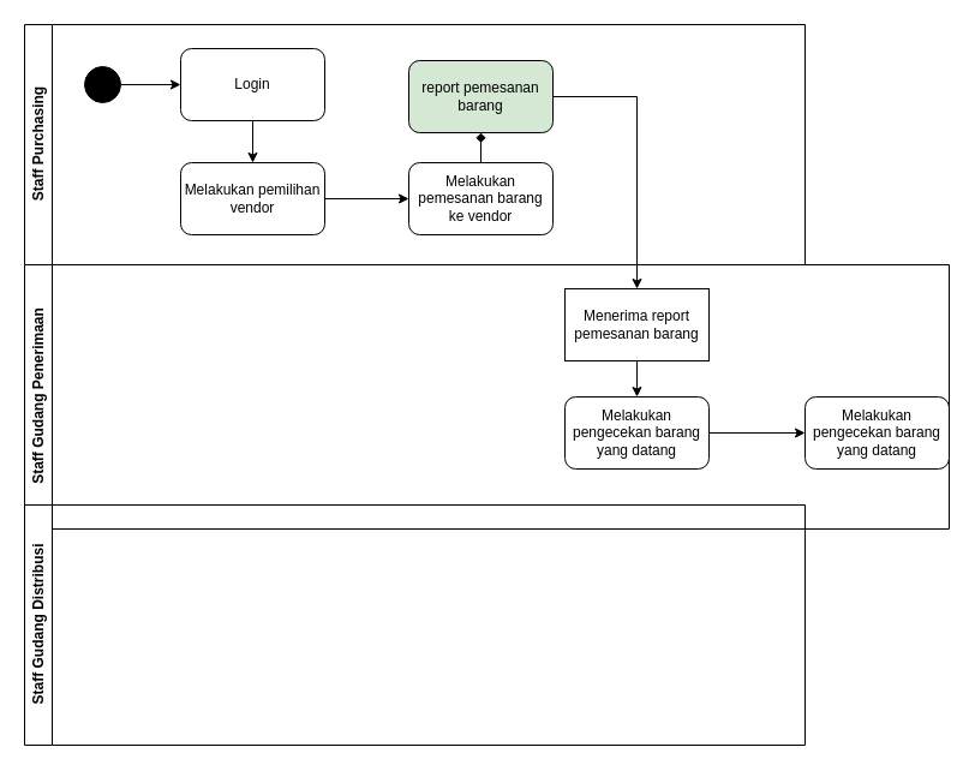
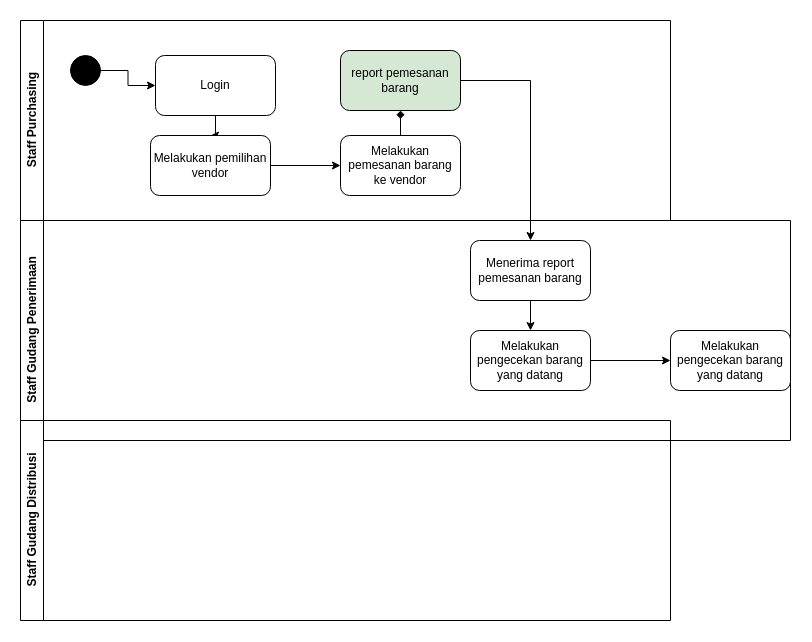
- <mxCell id="6" value="Login" style="rounded=1;whiteSpace=wrap;html=1;" vertex="1" parent="2"><mxGeometry x="130" y="20" width="120" height="60" as="geometry" /></mxCell>
+ <mxCell id="6" value="Login" style="rounded=1;whiteSpace=wrap;html=1;" vertex="1" parent="2"><mxGeometry x="135" y="35" width="120" height="60" as="geometry" /></mxCell>
- <mxCell id="14" value="Menerima report pemesanan barang" style="whiteSpace=wrap;html=1;rounded=0;" vertex="1" parent="12"><mxGeometry x="450" y="20" width="120" height="60" as="geometry" /></mxCell>
+ <mxCell id="14" value="Menerima report pemesanan barang" style="rounded=1;whiteSpace=wrap;html=1;" vertex="1" parent="12"><mxGeometry x="450" y="20" width="120" height="60" as="geometry" /></mxCell>
